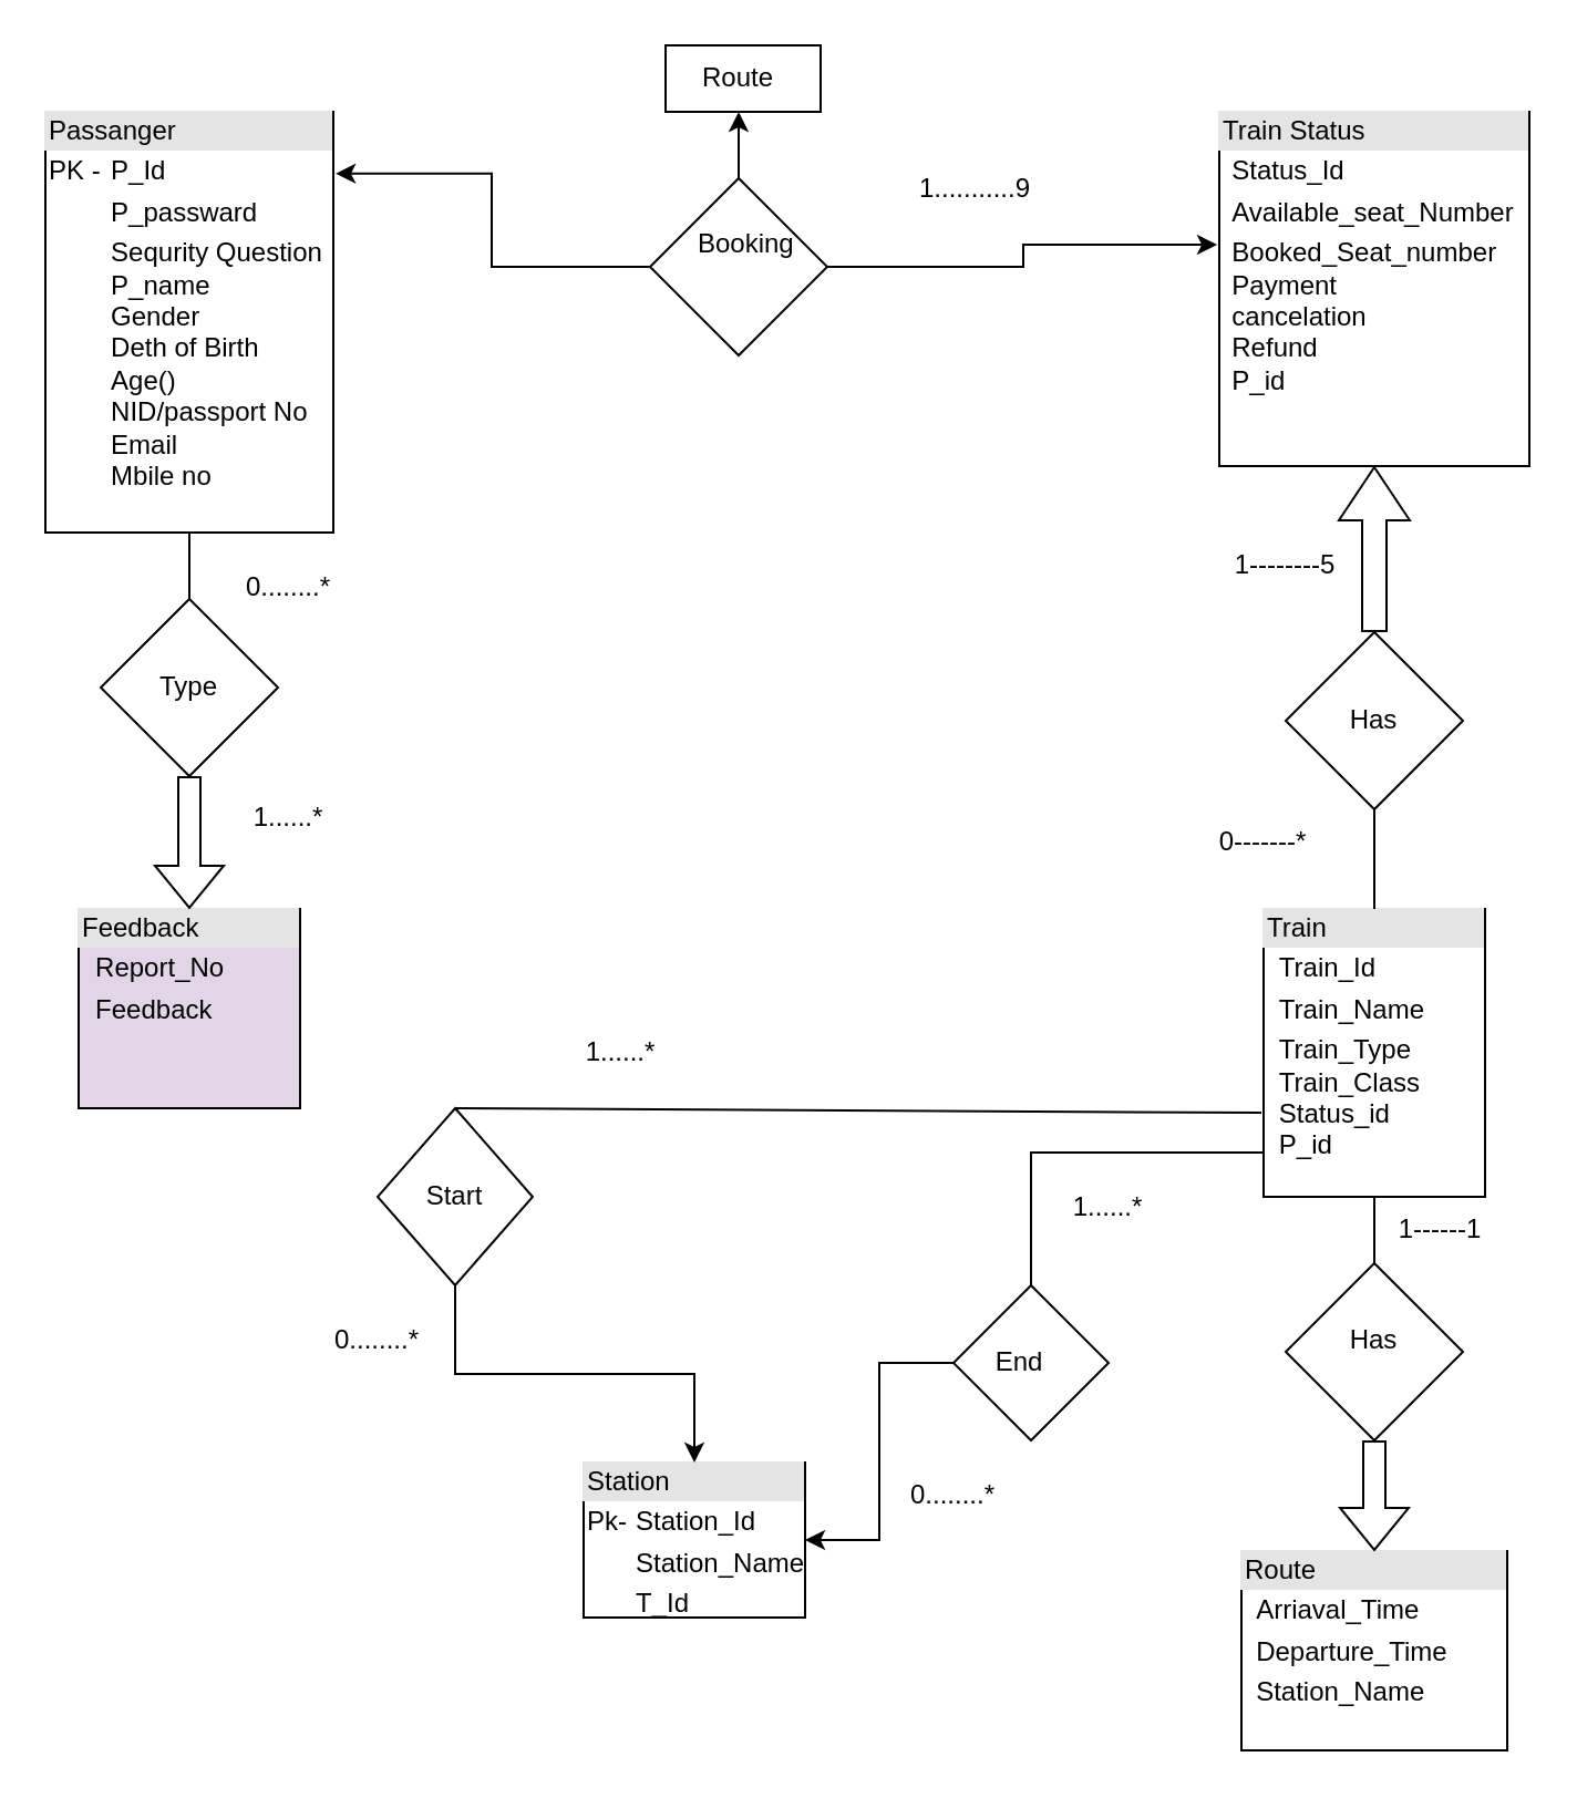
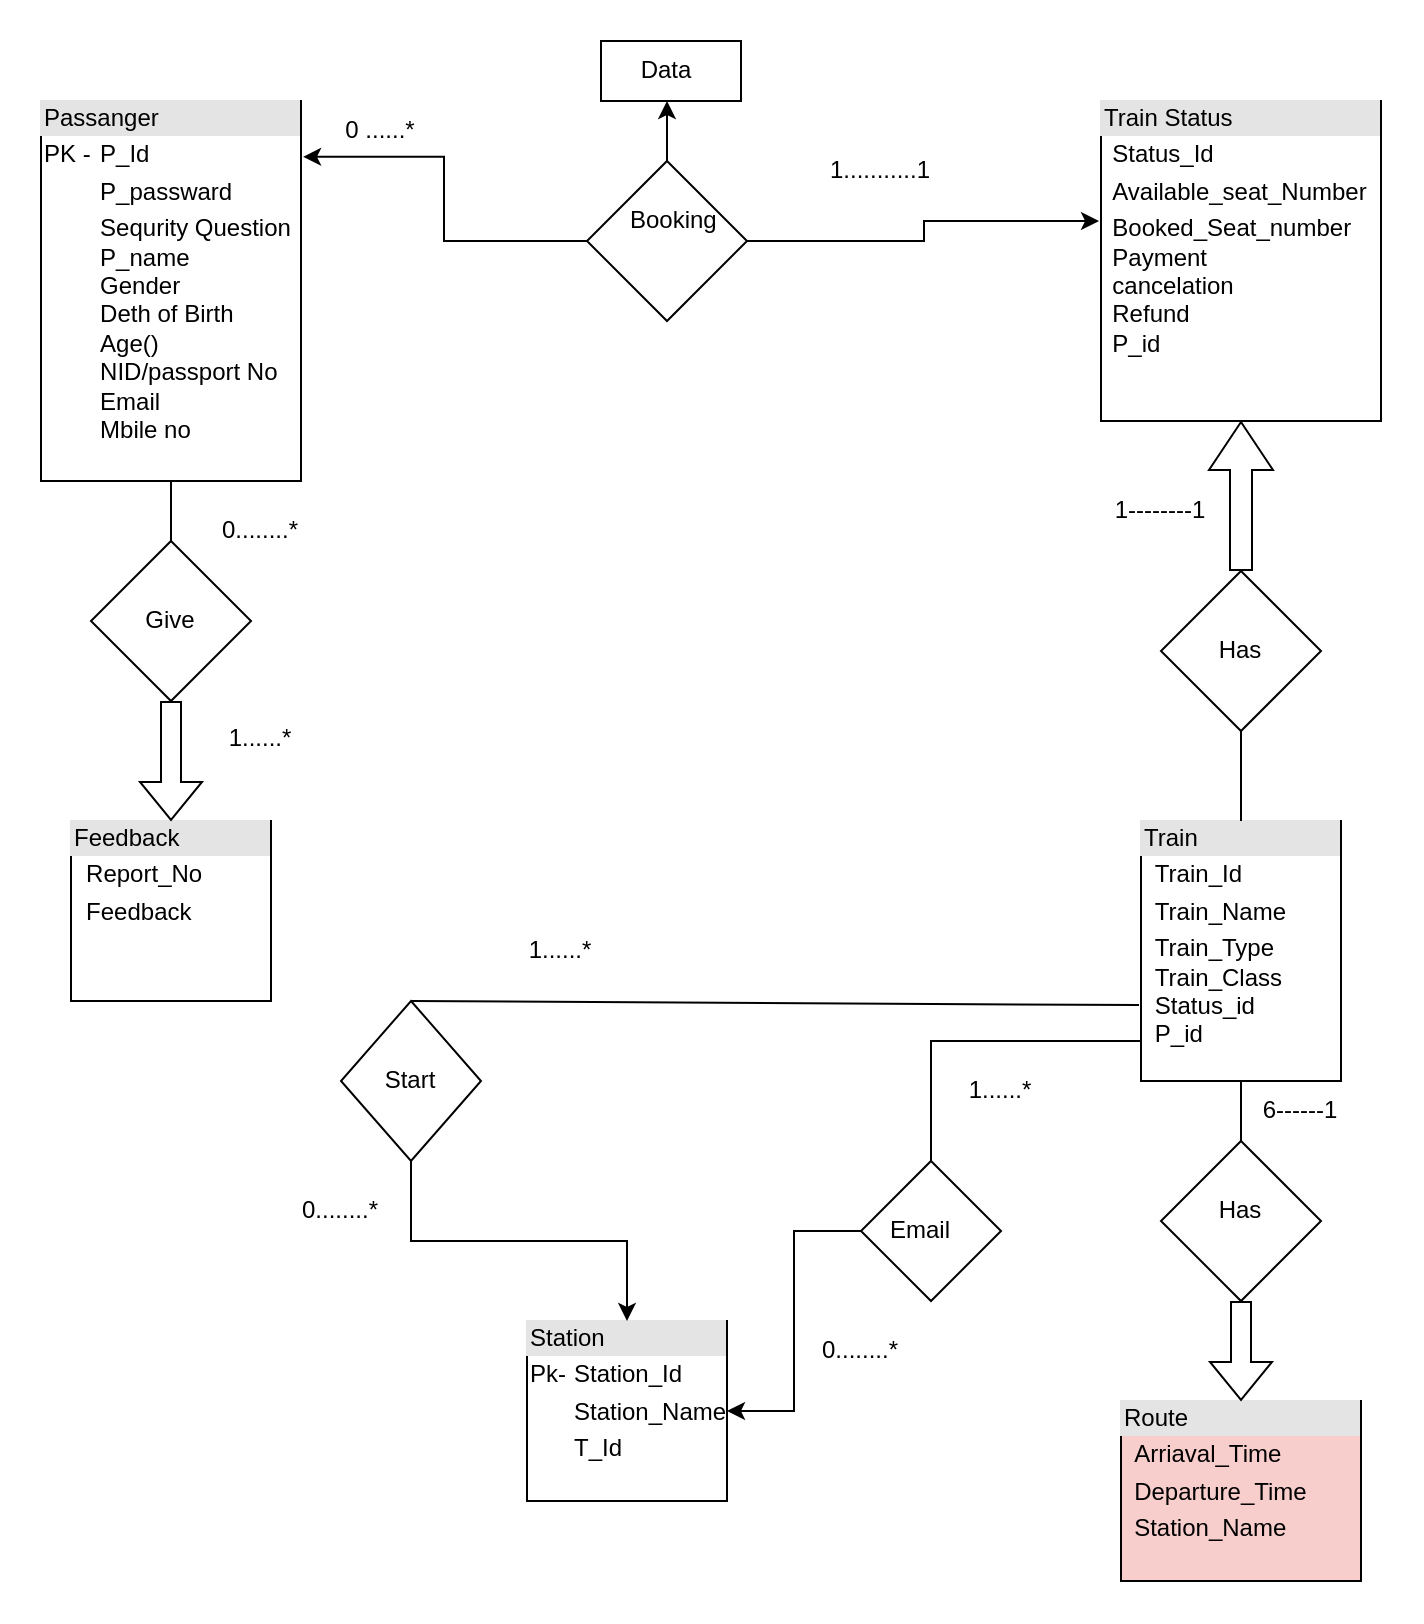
- <mxCell id="9" value="Route" style="text;html=1;strokeColor=none;fillColor=none;align=center;verticalAlign=middle;whiteSpace=wrap;rounded=0;" parent="1" vertex="1"><mxGeometry x="303" y="20" width="60" height="30" as="geometry" /></mxCell>
+ <mxCell id="9" value="Data" style="text;html=1;strokeColor=none;fillColor=none;align=center;verticalAlign=middle;whiteSpace=wrap;rounded=0;" parent="1" vertex="1"><mxGeometry x="303" y="20" width="60" height="30" as="geometry" /></mxCell>
+ <mxCell id="7" value="0 ......*" style="text;html=1;strokeColor=none;fillColor=none;align=center;verticalAlign=middle;whiteSpace=wrap;rounded=0;" parent="1" vertex="1"><mxGeometry x="160" y="50" width="60" height="30" as="geometry" /></mxCell>
- <mxCell id="12" value="1...........9" style="text;html=1;strokeColor=none;fillColor=none;align=center;verticalAlign=middle;whiteSpace=wrap;rounded=0;" parent="1" vertex="1"><mxGeometry x="410" y="70" width="60" height="30" as="geometry" /></mxCell>
+ <mxCell id="12" value="1...........1" style="text;html=1;strokeColor=none;fillColor=none;align=center;verticalAlign=middle;whiteSpace=wrap;rounded=0;" parent="1" vertex="1"><mxGeometry x="410" y="70" width="60" height="30" as="geometry" /></mxCell>
- <mxCell id="19" value="1--------5" style="text;html=1;strokeColor=none;fillColor=none;align=center;verticalAlign=middle;whiteSpace=wrap;rounded=0;" parent="1" vertex="1"><mxGeometry x="550" y="240" width="60" height="30" as="geometry" /></mxCell>
+ <mxCell id="19" value="1--------1" style="text;html=1;strokeColor=none;fillColor=none;align=center;verticalAlign=middle;whiteSpace=wrap;rounded=0;" parent="1" vertex="1"><mxGeometry x="550" y="240" width="60" height="30" as="geometry" /></mxCell>
- <mxCell id="40" value="Type" style="text;html=1;strokeColor=none;fillColor=none;align=center;verticalAlign=middle;whiteSpace=wrap;rounded=0;" parent="1" vertex="1"><mxGeometry x="55" y="295" width="60" height="30" as="geometry" /></mxCell>
+ <mxCell id="40" value="Give" style="text;html=1;strokeColor=none;fillColor=none;align=center;verticalAlign=middle;whiteSpace=wrap;rounded=0;" parent="1" vertex="1"><mxGeometry x="55" y="295" width="60" height="30" as="geometry" /></mxCell>
- <mxCell id="18" value="0-------*" style="text;html=1;strokeColor=none;fillColor=none;align=center;verticalAlign=middle;whiteSpace=wrap;rounded=0;" parent="1" vertex="1"><mxGeometry x="540" y="365" width="60" height="30" as="geometry" /></mxCell>
- <mxCell id="41" value="&lt;div style=&quot;box-sizing: border-box ; width: 100% ; background: #e4e4e4 ; padding: 2px&quot;&gt;Feedback&lt;/div&gt;&lt;table style=&quot;width: 100% ; font-size: 1em&quot; cellpadding=&quot;2&quot; cellspacing=&quot;0&quot;&gt;&lt;tbody&gt;&lt;tr&gt;&lt;td&gt;&lt;br&gt;&lt;/td&gt;&lt;td&gt;Report_No&lt;/td&gt;&lt;/tr&gt;&lt;tr&gt;&lt;td&gt;&lt;br&gt;&lt;/td&gt;&lt;td&gt;Feedback&lt;/td&gt;&lt;/tr&gt;&lt;tr&gt;&lt;td&gt;&lt;/td&gt;&lt;td&gt;&lt;br&gt;&lt;/td&gt;&lt;/tr&gt;&lt;/tbody&gt;&lt;/table&gt;" style="verticalAlign=top;align=left;overflow=fill;html=1;fillColor=#e1d5e7;" parent="1" vertex="1"><mxGeometry x="35" y="410" width="100" height="90" as="geometry" /></mxCell>
+ <mxCell id="41" value="&lt;div style=&quot;box-sizing: border-box ; width: 100% ; background: #e4e4e4 ; padding: 2px&quot;&gt;Feedback&lt;/div&gt;&lt;table style=&quot;width: 100% ; font-size: 1em&quot; cellpadding=&quot;2&quot; cellspacing=&quot;0&quot;&gt;&lt;tbody&gt;&lt;tr&gt;&lt;td&gt;&lt;br&gt;&lt;/td&gt;&lt;td&gt;Report_No&lt;/td&gt;&lt;/tr&gt;&lt;tr&gt;&lt;td&gt;&lt;br&gt;&lt;/td&gt;&lt;td&gt;Feedback&lt;/td&gt;&lt;/tr&gt;&lt;tr&gt;&lt;td&gt;&lt;/td&gt;&lt;td&gt;&lt;br&gt;&lt;/td&gt;&lt;/tr&gt;&lt;/tbody&gt;&lt;/table&gt;" style="verticalAlign=top;align=left;overflow=fill;html=1;" parent="1" vertex="1"><mxGeometry x="35" y="410" width="100" height="90" as="geometry" /></mxCell>
- <mxCell id="23" value="1------1" style="text;html=1;strokeColor=none;fillColor=none;align=center;verticalAlign=middle;whiteSpace=wrap;rounded=0;" parent="1" vertex="1"><mxGeometry x="620" y="540" width="60" height="30" as="geometry" /></mxCell>
+ <mxCell id="23" value="6------1" style="text;html=1;strokeColor=none;fillColor=none;align=center;verticalAlign=middle;whiteSpace=wrap;rounded=0;" parent="1" vertex="1"><mxGeometry x="620" y="540" width="60" height="30" as="geometry" /></mxCell>
- <mxCell id="32" value="End" style="text;html=1;strokeColor=none;fillColor=none;align=center;verticalAlign=middle;whiteSpace=wrap;rounded=0;" parent="1" vertex="1"><mxGeometry x="430" y="600" width="60" height="30" as="geometry" /></mxCell>
+ <mxCell id="32" value="Email" style="text;html=1;strokeColor=none;fillColor=none;align=center;verticalAlign=middle;whiteSpace=wrap;rounded=0;" parent="1" vertex="1"><mxGeometry x="430" y="600" width="60" height="30" as="geometry" /></mxCell>
- <mxCell id="26" value="&lt;div style=&quot;box-sizing: border-box ; width: 100% ; background: #e4e4e4 ; padding: 2px&quot;&gt;Station&lt;/div&gt;&lt;table style=&quot;width: 100% ; font-size: 1em&quot; cellpadding=&quot;2&quot; cellspacing=&quot;0&quot;&gt;&lt;tbody&gt;&lt;tr&gt;&lt;td&gt;Pk-&lt;/td&gt;&lt;td&gt;Station_Id&lt;/td&gt;&lt;/tr&gt;&lt;tr&gt;&lt;td&gt;&lt;br&gt;&lt;/td&gt;&lt;td&gt;Station_Name&lt;/td&gt;&lt;/tr&gt;&lt;tr&gt;&lt;td&gt;&lt;/td&gt;&lt;td&gt;T_Id&lt;/td&gt;&lt;/tr&gt;&lt;/tbody&gt;&lt;/table&gt;" style="verticalAlign=top;align=left;overflow=fill;html=1;" parent="1" vertex="1"><mxGeometry x="263" y="660" width="100" height="70" as="geometry" /></mxCell>
+ <mxCell id="26" value="&lt;div style=&quot;box-sizing: border-box ; width: 100% ; background: #e4e4e4 ; padding: 2px&quot;&gt;Station&lt;/div&gt;&lt;table style=&quot;width: 100% ; font-size: 1em&quot; cellpadding=&quot;2&quot; cellspacing=&quot;0&quot;&gt;&lt;tbody&gt;&lt;tr&gt;&lt;td&gt;Pk-&lt;/td&gt;&lt;td&gt;Station_Id&lt;/td&gt;&lt;/tr&gt;&lt;tr&gt;&lt;td&gt;&lt;br&gt;&lt;/td&gt;&lt;td&gt;Station_Name&lt;/td&gt;&lt;/tr&gt;&lt;tr&gt;&lt;td&gt;&lt;/td&gt;&lt;td&gt;T_Id&lt;/td&gt;&lt;/tr&gt;&lt;/tbody&gt;&lt;/table&gt;" style="verticalAlign=top;align=left;overflow=fill;html=1;" parent="1" vertex="1"><mxGeometry x="263" y="660" width="100" height="90" as="geometry" /></mxCell>
- <mxCell id="24" value="&lt;div style=&quot;box-sizing: border-box ; width: 100% ; background: #e4e4e4 ; padding: 2px&quot;&gt;Route&lt;/div&gt;&lt;table style=&quot;width: 100% ; font-size: 1em&quot; cellpadding=&quot;2&quot; cellspacing=&quot;0&quot;&gt;&lt;tbody&gt;&lt;tr&gt;&lt;td&gt;&lt;br&gt;&lt;/td&gt;&lt;td&gt;Arriaval_Time&lt;/td&gt;&lt;/tr&gt;&lt;tr&gt;&lt;td&gt;&lt;br&gt;&lt;/td&gt;&lt;td&gt;Departure_Time&lt;/td&gt;&lt;/tr&gt;&lt;tr&gt;&lt;td&gt;&lt;/td&gt;&lt;td&gt;Station_Name&lt;/td&gt;&lt;/tr&gt;&lt;/tbody&gt;&lt;/table&gt;" style="verticalAlign=top;align=left;overflow=fill;html=1;" parent="1" vertex="1"><mxGeometry x="560" y="700" width="120" height="90" as="geometry" /></mxCell>
+ <mxCell id="24" value="&lt;div style=&quot;box-sizing: border-box ; width: 100% ; background: #e4e4e4 ; padding: 2px&quot;&gt;Route&lt;/div&gt;&lt;table style=&quot;width: 100% ; font-size: 1em&quot; cellpadding=&quot;2&quot; cellspacing=&quot;0&quot;&gt;&lt;tbody&gt;&lt;tr&gt;&lt;td&gt;&lt;br&gt;&lt;/td&gt;&lt;td&gt;Arriaval_Time&lt;/td&gt;&lt;/tr&gt;&lt;tr&gt;&lt;td&gt;&lt;br&gt;&lt;/td&gt;&lt;td&gt;Departure_Time&lt;/td&gt;&lt;/tr&gt;&lt;tr&gt;&lt;td&gt;&lt;/td&gt;&lt;td&gt;Station_Name&lt;/td&gt;&lt;/tr&gt;&lt;/tbody&gt;&lt;/table&gt;" style="verticalAlign=top;align=left;overflow=fill;html=1;fillColor=#f8cecc;" parent="1" vertex="1"><mxGeometry x="560" y="700" width="120" height="90" as="geometry" /></mxCell>
